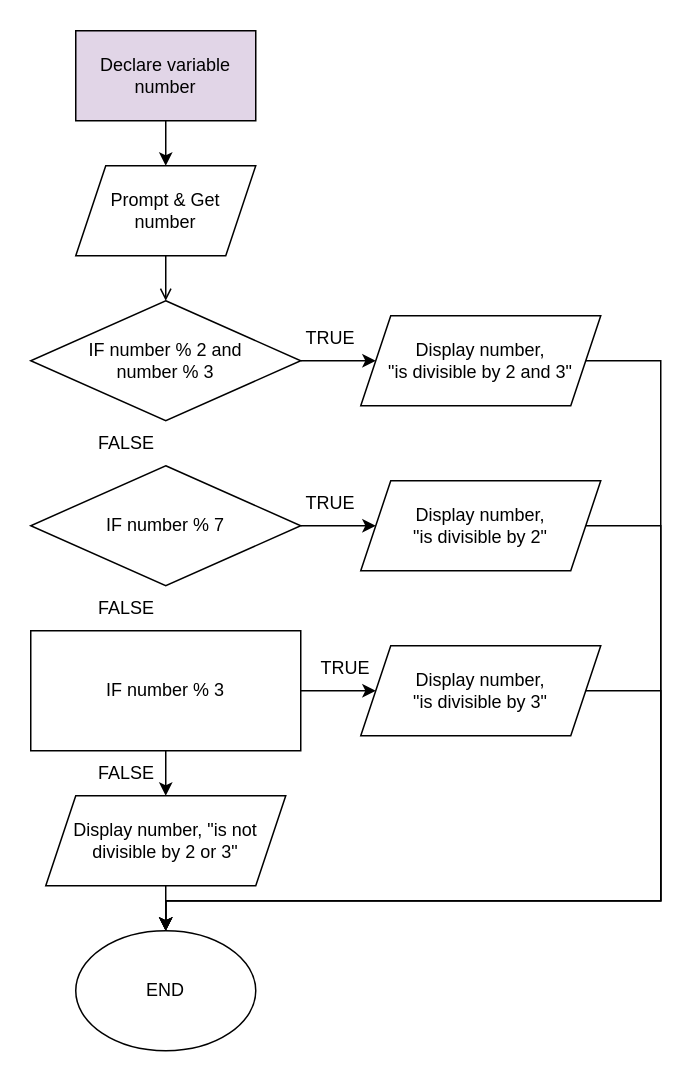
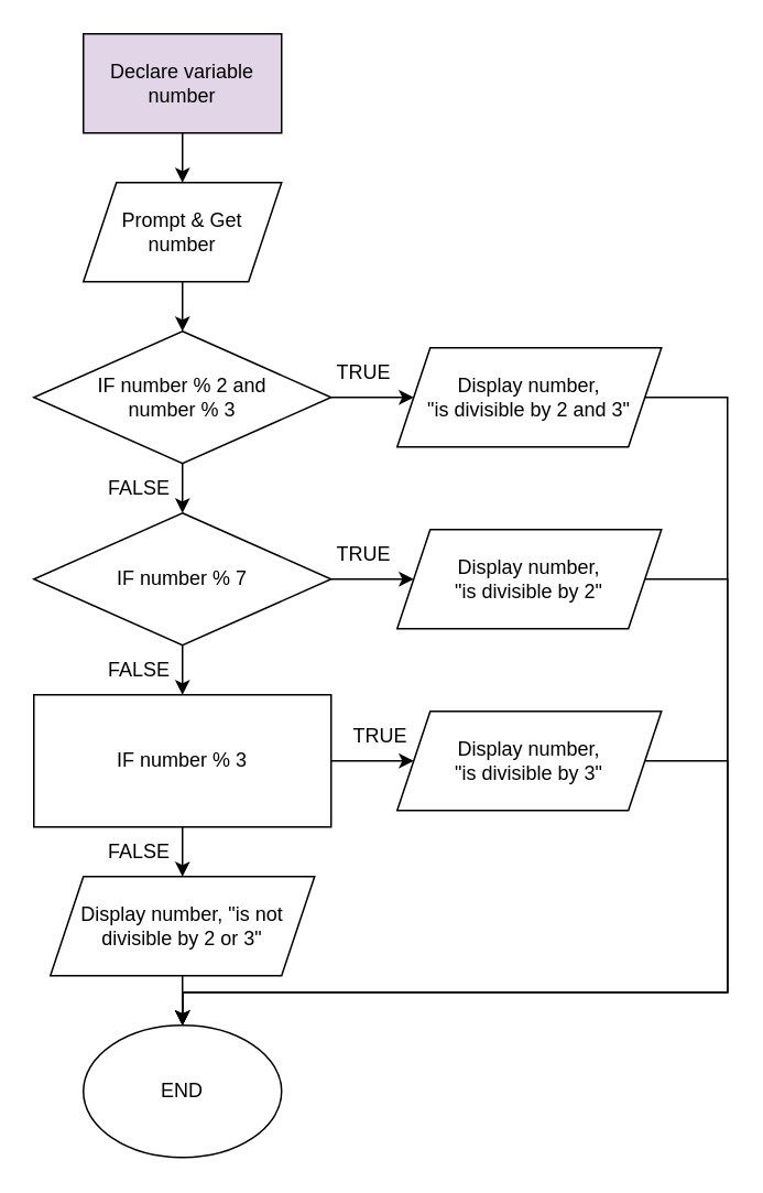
- <mxCell id="4" value="" style="edgeStyle=orthogonalEdgeStyle;rounded=0;orthogonalLoop=1;jettySize=auto;html=1;endArrow=open;" parent="1" source="5" target="8" edge="1"><mxGeometry relative="1" as="geometry" /></mxCell>
+ <mxCell id="4" value="" style="edgeStyle=orthogonalEdgeStyle;rounded=0;orthogonalLoop=1;jettySize=auto;html=1;" parent="1" source="5" target="8" edge="1"><mxGeometry relative="1" as="geometry" /></mxCell>
+ <mxCell id="6" value="" style="edgeStyle=orthogonalEdgeStyle;rounded=0;orthogonalLoop=1;jettySize=auto;html=1;" parent="1" source="8" target="11" edge="1"><mxGeometry relative="1" as="geometry" /></mxCell>
+ <mxCell id="9" value="" style="edgeStyle=orthogonalEdgeStyle;rounded=0;orthogonalLoop=1;jettySize=auto;html=1;" parent="1" source="11" target="14" edge="1"><mxGeometry relative="1" as="geometry" /></mxCell>
